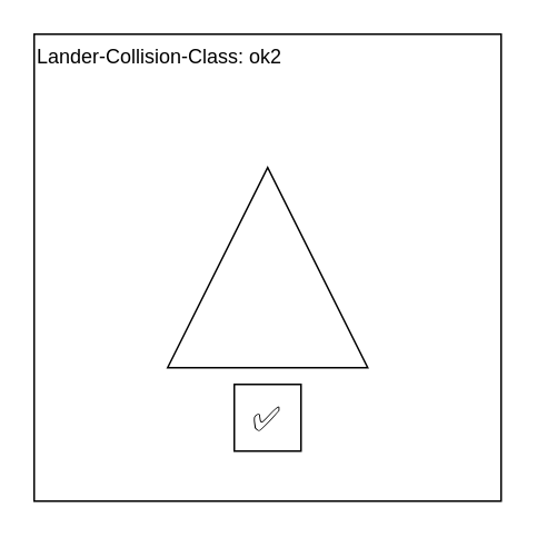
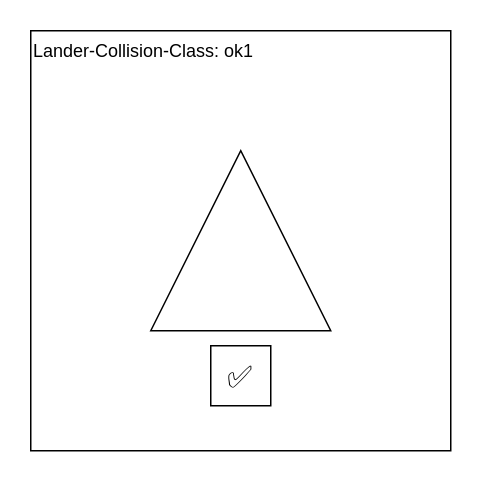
- <mxCell id="2" value="Lander-Collision-Class: ok2&lt;div&gt;&lt;br&gt;&lt;/div&gt;" style="whiteSpace=wrap;html=1;aspect=fixed;align=left;verticalAlign=top;" parent="1" vertex="1"><mxGeometry x="20" y="20" width="280" height="280" as="geometry" /></mxCell>
+ <mxCell id="2" value="Lander-Collision-Class: ok1&lt;div&gt;&lt;br&gt;&lt;/div&gt;" style="whiteSpace=wrap;html=1;aspect=fixed;align=left;verticalAlign=top;" parent="1" vertex="1"><mxGeometry x="20" y="20" width="280" height="280" as="geometry" /></mxCell>
